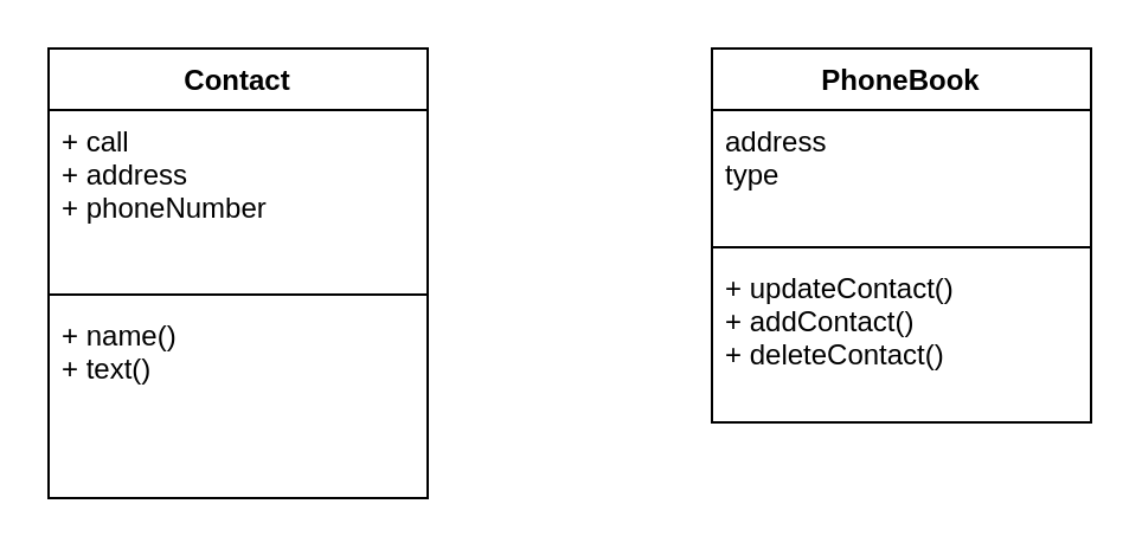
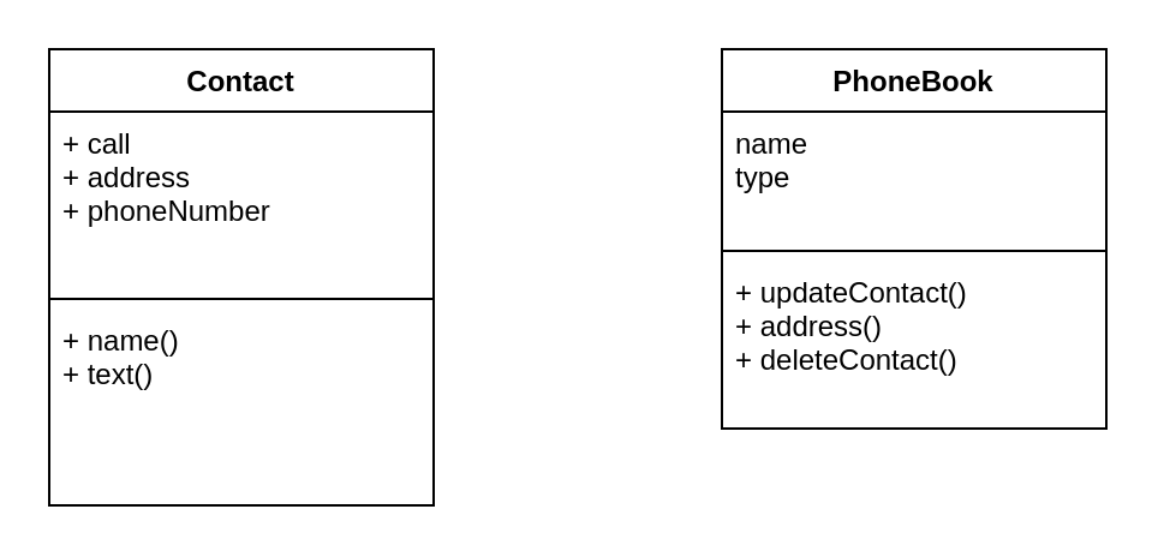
- <mxCell id="7" value="address&#10;type" style="text;strokeColor=none;fillColor=none;align=left;verticalAlign=top;spacingLeft=4;spacingRight=4;overflow=hidden;rotatable=0;points=[[0,0.5],[1,0.5]];portConstraint=eastwest;" vertex="1" parent="6"><mxGeometry y="26" width="160" height="54" as="geometry" /></mxCell>
+ <mxCell id="7" value="name&#10;type" style="text;strokeColor=none;fillColor=none;align=left;verticalAlign=top;spacingLeft=4;spacingRight=4;overflow=hidden;rotatable=0;points=[[0,0.5],[1,0.5]];portConstraint=eastwest;" vertex="1" parent="6"><mxGeometry y="26" width="160" height="54" as="geometry" /></mxCell>
- <mxCell id="9" value="+ updateContact()&#10;+ addContact()&#10;+ deleteContact()" style="text;strokeColor=none;fillColor=none;align=left;verticalAlign=top;spacingLeft=4;spacingRight=4;overflow=hidden;rotatable=0;points=[[0,0.5],[1,0.5]];portConstraint=eastwest;" vertex="1" parent="6"><mxGeometry y="88" width="160" height="70" as="geometry" /></mxCell>
+ <mxCell id="9" value="+ updateContact()&#10;+ address()&#10;+ deleteContact()" style="text;strokeColor=none;fillColor=none;align=left;verticalAlign=top;spacingLeft=4;spacingRight=4;overflow=hidden;rotatable=0;points=[[0,0.5],[1,0.5]];portConstraint=eastwest;" vertex="1" parent="6"><mxGeometry y="88" width="160" height="70" as="geometry" /></mxCell>
